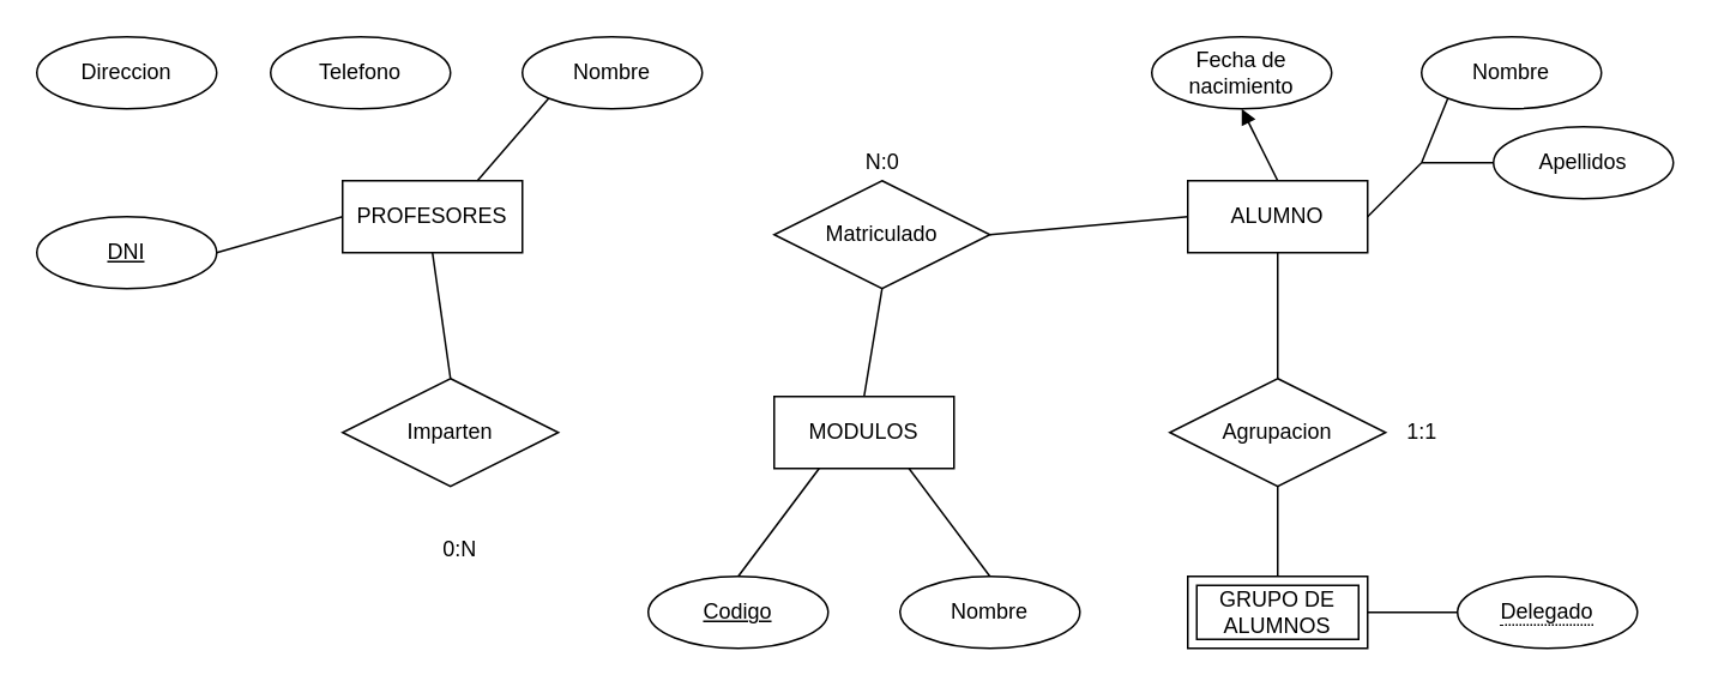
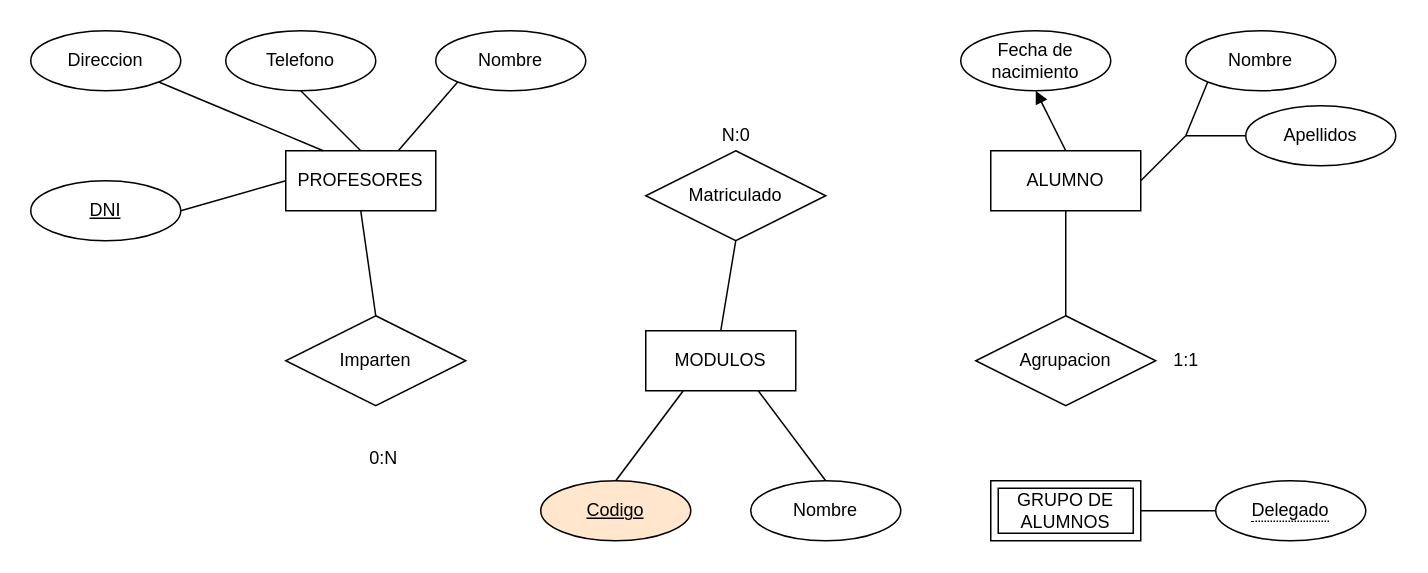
+ <mxCell id="25" value="" style="endArrow=none;html=1;rounded=0;entryX=1;entryY=1;entryDx=0;entryDy=0;exitX=0.25;exitY=0;exitDx=0;exitDy=0;" edge="1" parent="1" source="2" target="15"><mxGeometry relative="1" as="geometry"><mxPoint x="285" y="120" as="sourcePoint" /><mxPoint x="324.645" y="74.142" as="targetPoint" /></mxGeometry></mxCell>
+ <mxCell id="24" value="" style="endArrow=none;html=1;rounded=0;entryX=0.5;entryY=1;entryDx=0;entryDy=0;exitX=0.5;exitY=0;exitDx=0;exitDy=0;" edge="1" parent="1" source="2" target="16"><mxGeometry relative="1" as="geometry"><mxPoint x="275" y="110" as="sourcePoint" /><mxPoint x="314.645" y="64.142" as="targetPoint" /></mxGeometry></mxCell>
- <mxCell id="32" value="" style="endArrow=none;html=1;rounded=0;entryX=0;entryY=0.5;entryDx=0;entryDy=0;exitX=1;exitY=0.5;exitDx=0;exitDy=0;" edge="1" parent="1" source="9" target="4"><mxGeometry relative="1" as="geometry"><mxPoint x="280" y="240" as="sourcePoint" /><mxPoint x="270" y="170" as="targetPoint" /></mxGeometry></mxCell>
- <mxCell id="34" value="" style="endArrow=none;html=1;rounded=0;entryX=0.5;entryY=0;entryDx=0;entryDy=0;exitX=0.5;exitY=1;exitDx=0;exitDy=0;" edge="1" parent="1" source="7" target="5"><mxGeometry relative="1" as="geometry"><mxPoint x="300" y="260" as="sourcePoint" /><mxPoint x="290" y="190" as="targetPoint" /></mxGeometry></mxCell>
- <mxCell id="10" value="Codigo" style="ellipse;whiteSpace=wrap;html=1;align=center;fontStyle=4;" vertex="1" parent="1"><mxGeometry x="360" y="320" width="100" height="40" as="geometry" /></mxCell>
+ <mxCell id="10" value="Codigo" style="ellipse;whiteSpace=wrap;html=1;align=center;fontStyle=4;fillColor=#ffe6cc;" vertex="1" parent="1"><mxGeometry x="360" y="320" width="100" height="40" as="geometry" /></mxCell>
